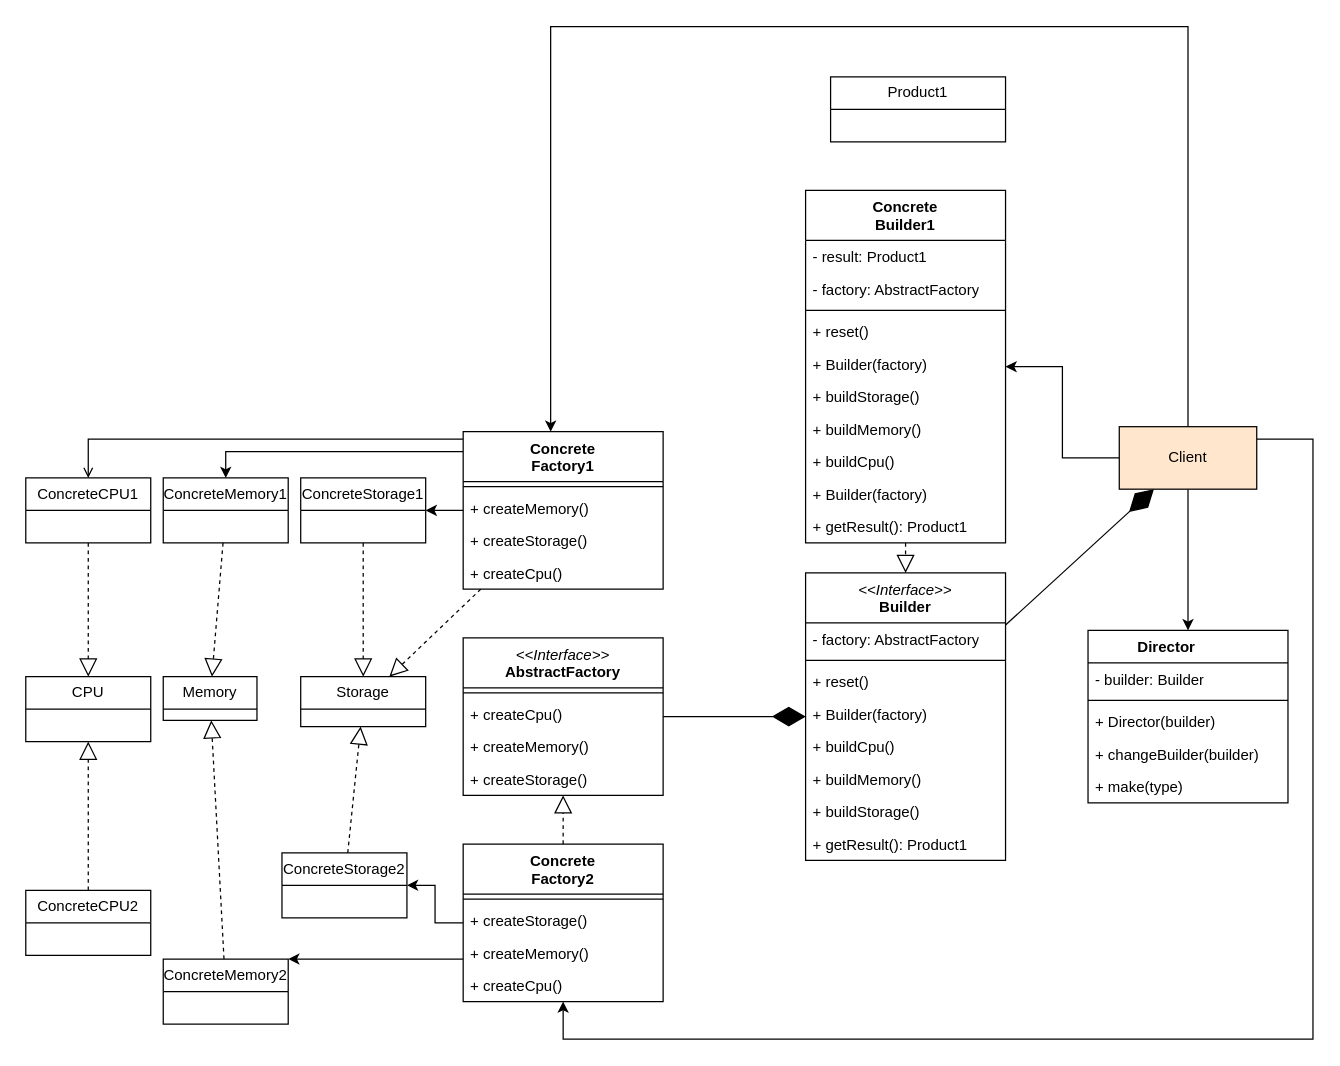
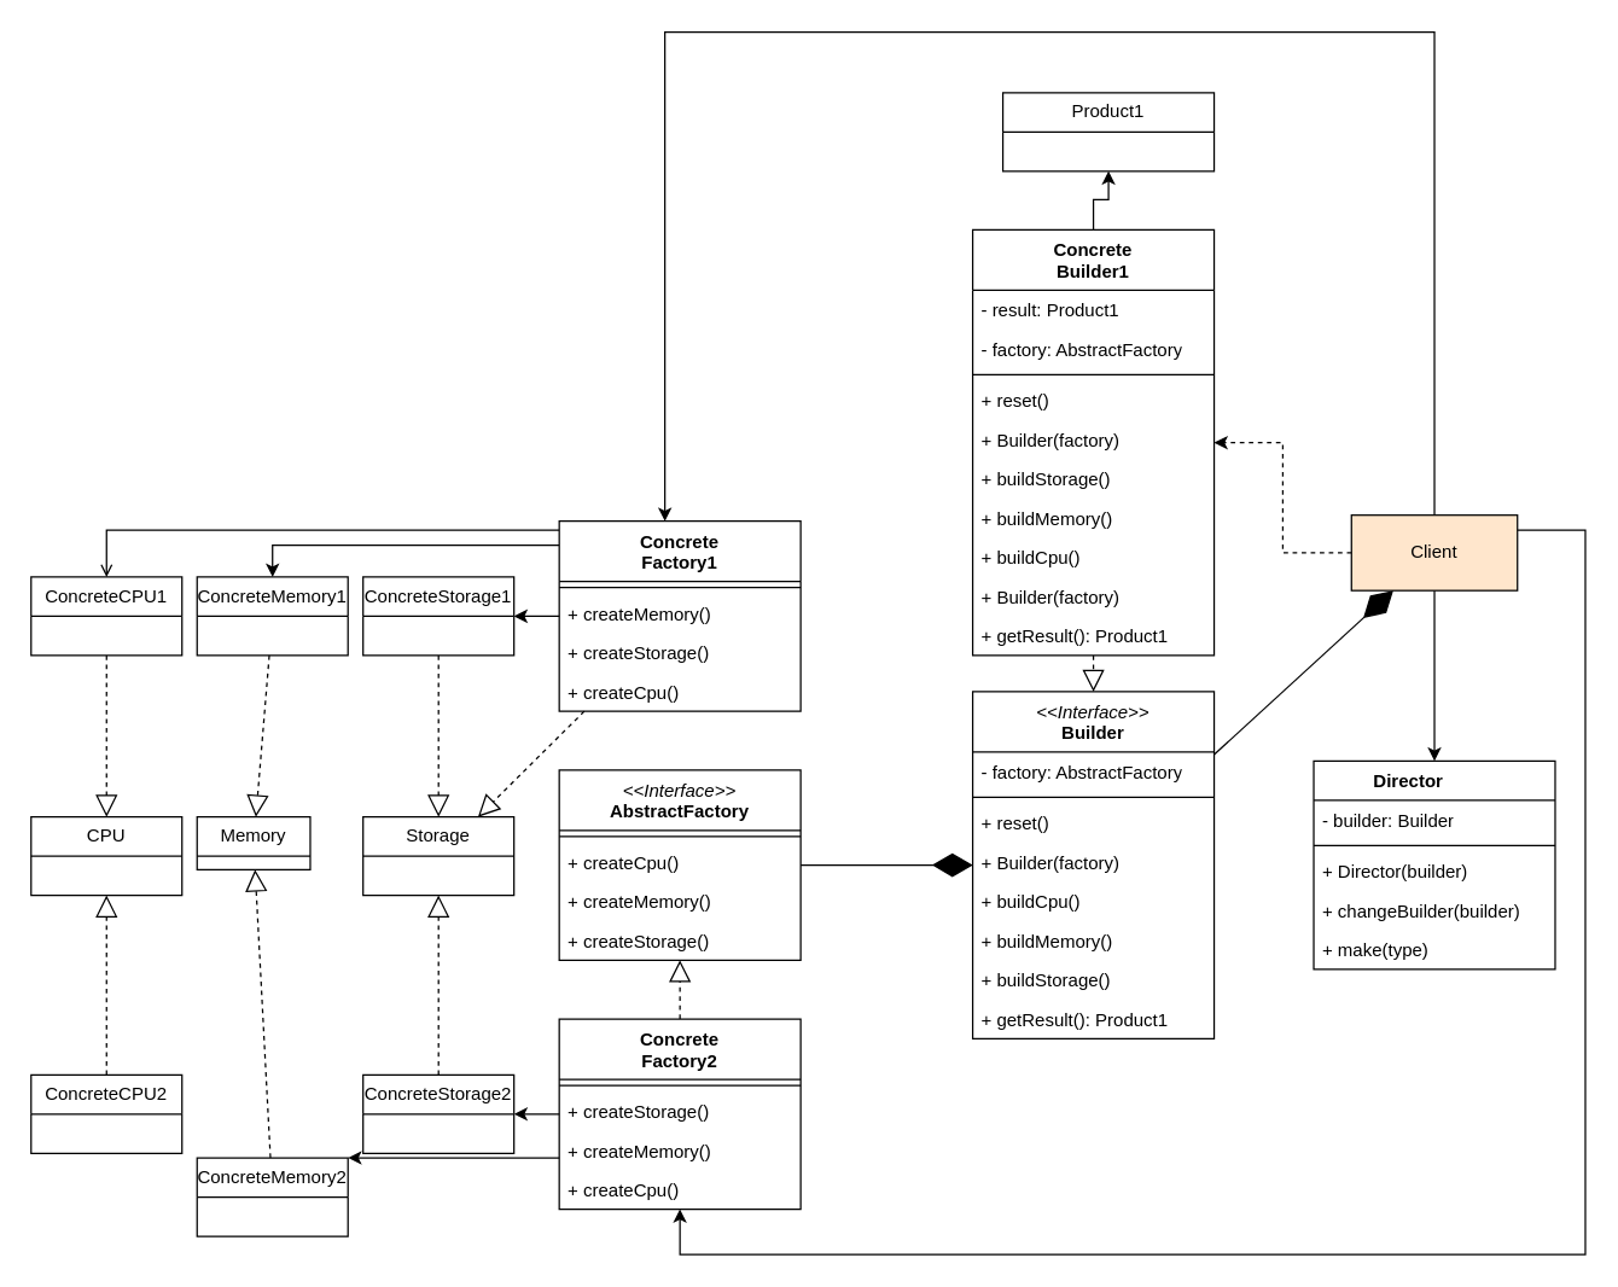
+ <mxCell id="27" style="edgeStyle=orthogonalEdgeStyle;rounded=0;orthogonalLoop=1;jettySize=auto;html=1;" edge="1" parent="1" source="28" target="57"><mxGeometry relative="1" as="geometry" /></mxCell>
- <mxCell id="3" style="edgeStyle=orthogonalEdgeStyle;rounded=0;orthogonalLoop=1;jettySize=auto;html=1;" edge="1" parent="1" source="6" target="28"><mxGeometry relative="1" as="geometry" /></mxCell>
+ <mxCell id="3" style="edgeStyle=orthogonalEdgeStyle;rounded=0;orthogonalLoop=1;jettySize=auto;html=1;dashed=1;" edge="1" parent="1" source="6" target="28"><mxGeometry relative="1" as="geometry" /></mxCell>
- <mxCell id="68" value="Storage" style="swimlane;fontStyle=0;childLayout=stackLayout;horizontal=1;startSize=26;fillColor=none;horizontalStack=0;resizeParent=1;resizeParentMax=0;resizeLast=0;collapsible=1;marginBottom=0;whiteSpace=wrap;html=1;" vertex="1" parent="1"><mxGeometry x="240" y="540.93" width="100" height="40" as="geometry" /></mxCell>
+ <mxCell id="68" value="Storage" style="swimlane;fontStyle=0;childLayout=stackLayout;horizontal=1;startSize=26;fillColor=none;horizontalStack=0;resizeParent=1;resizeParentMax=0;resizeLast=0;collapsible=1;marginBottom=0;whiteSpace=wrap;html=1;" vertex="1" parent="1"><mxGeometry x="240" y="540.93" width="100" height="52" as="geometry" /></mxCell>
- <mxCell id="65" value="ConcreteStorage2" style="swimlane;fontStyle=0;childLayout=stackLayout;horizontal=1;startSize=26;fillColor=none;horizontalStack=0;resizeParent=1;resizeParentMax=0;resizeLast=0;collapsible=1;marginBottom=0;whiteSpace=wrap;html=1;" vertex="1" parent="1"><mxGeometry x="225" y="681.93" width="100" height="52" as="geometry" /></mxCell>
+ <mxCell id="65" value="ConcreteStorage2" style="swimlane;fontStyle=0;childLayout=stackLayout;horizontal=1;startSize=26;fillColor=none;horizontalStack=0;resizeParent=1;resizeParentMax=0;resizeLast=0;collapsible=1;marginBottom=0;whiteSpace=wrap;html=1;" vertex="1" parent="1"><mxGeometry x="240" y="711.93" width="100" height="52" as="geometry" /></mxCell>
